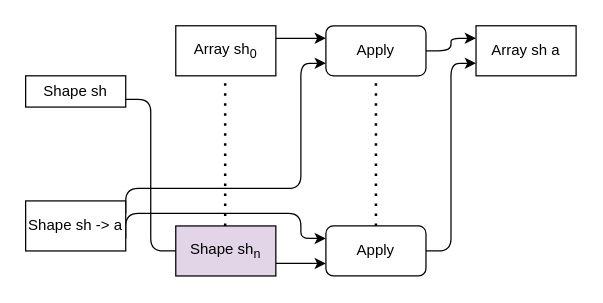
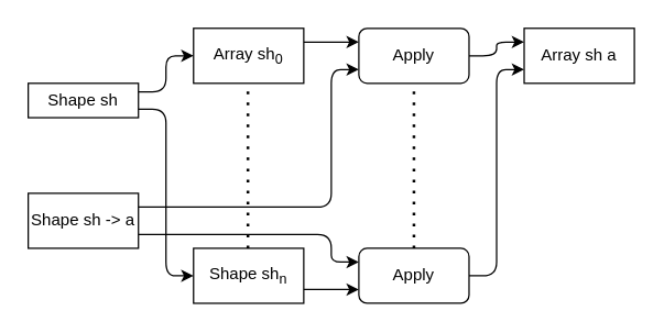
+ <mxCell id="16" style="edgeStyle=orthogonalEdgeStyle;rounded=1;orthogonalLoop=1;jettySize=auto;html=1;exitX=1;exitY=0.25;exitDx=0;exitDy=0;entryX=0;entryY=0.5;entryDx=0;entryDy=0;" edge="1" parent="1" source="18" target="3"><mxGeometry relative="1" as="geometry" /></mxCell>
- <mxCell id="6" value="Shape sh -&amp;gt; a" style="rounded=0;whiteSpace=wrap;html=1;" vertex="1" parent="1"><mxGeometry x="20" y="160" width="80" height="40" as="geometry" /></mxCell>
+ <mxCell id="6" value="Shape sh -&amp;gt; a" style="rounded=0;whiteSpace=wrap;html=1;" vertex="1" parent="1"><mxGeometry x="20" y="140" width="80" height="40" as="geometry" /></mxCell>
- <mxCell id="17" style="edgeStyle=orthogonalEdgeStyle;rounded=1;orthogonalLoop=1;jettySize=auto;html=1;exitX=1;exitY=0.75;exitDx=0;exitDy=0;entryX=0;entryY=0.5;entryDx=0;entryDy=0;endArrow=none;" edge="1" parent="1" source="18" target="14"><mxGeometry relative="1" as="geometry" /></mxCell>
+ <mxCell id="17" style="edgeStyle=orthogonalEdgeStyle;rounded=1;orthogonalLoop=1;jettySize=auto;html=1;exitX=1;exitY=0.75;exitDx=0;exitDy=0;entryX=0;entryY=0.5;entryDx=0;entryDy=0;" edge="1" parent="1" source="18" target="14"><mxGeometry relative="1" as="geometry" /></mxCell>
- <mxCell id="14" value="Shape sh&lt;sub&gt;n&lt;/sub&gt;" style="rounded=0;whiteSpace=wrap;html=1;fillColor=#e1d5e7;" vertex="1" parent="1"><mxGeometry x="140" y="180" width="80" height="40" as="geometry" /></mxCell>
+ <mxCell id="14" value="Shape sh&lt;sub&gt;n&lt;/sub&gt;" style="rounded=0;whiteSpace=wrap;html=1;" vertex="1" parent="1"><mxGeometry x="140" y="180" width="80" height="40" as="geometry" /></mxCell>
